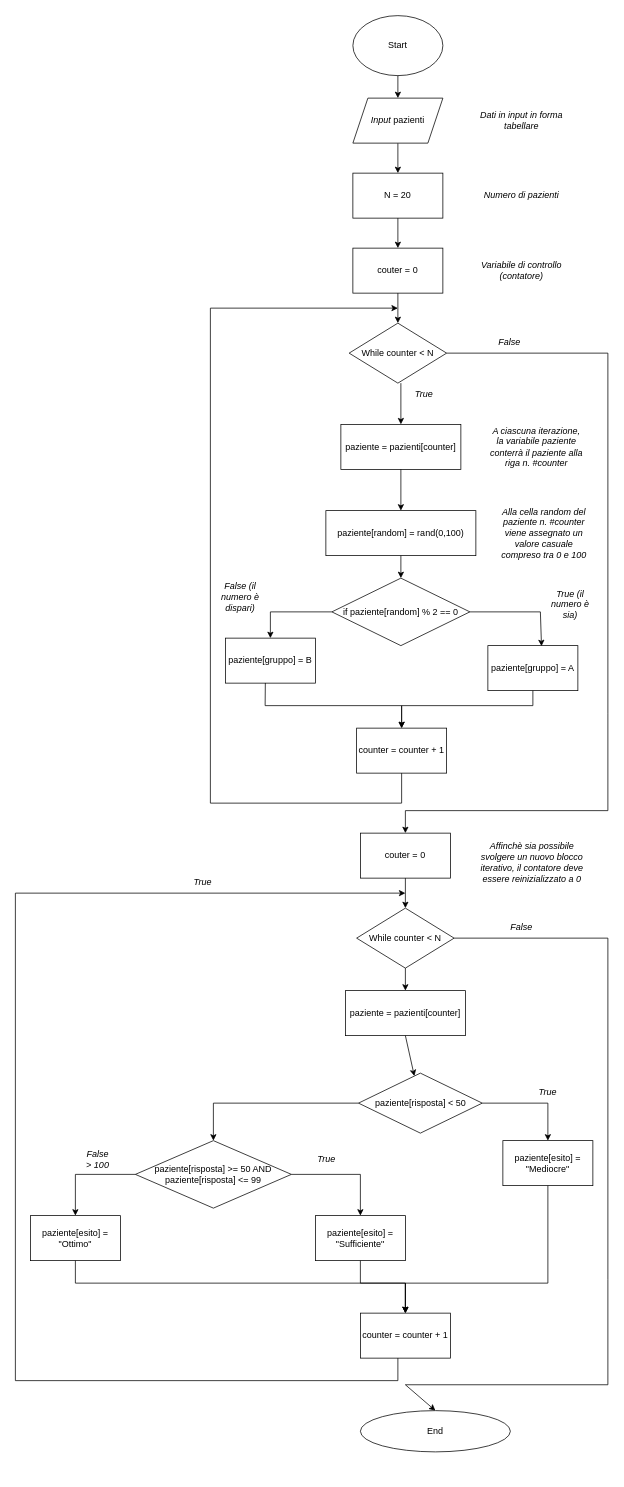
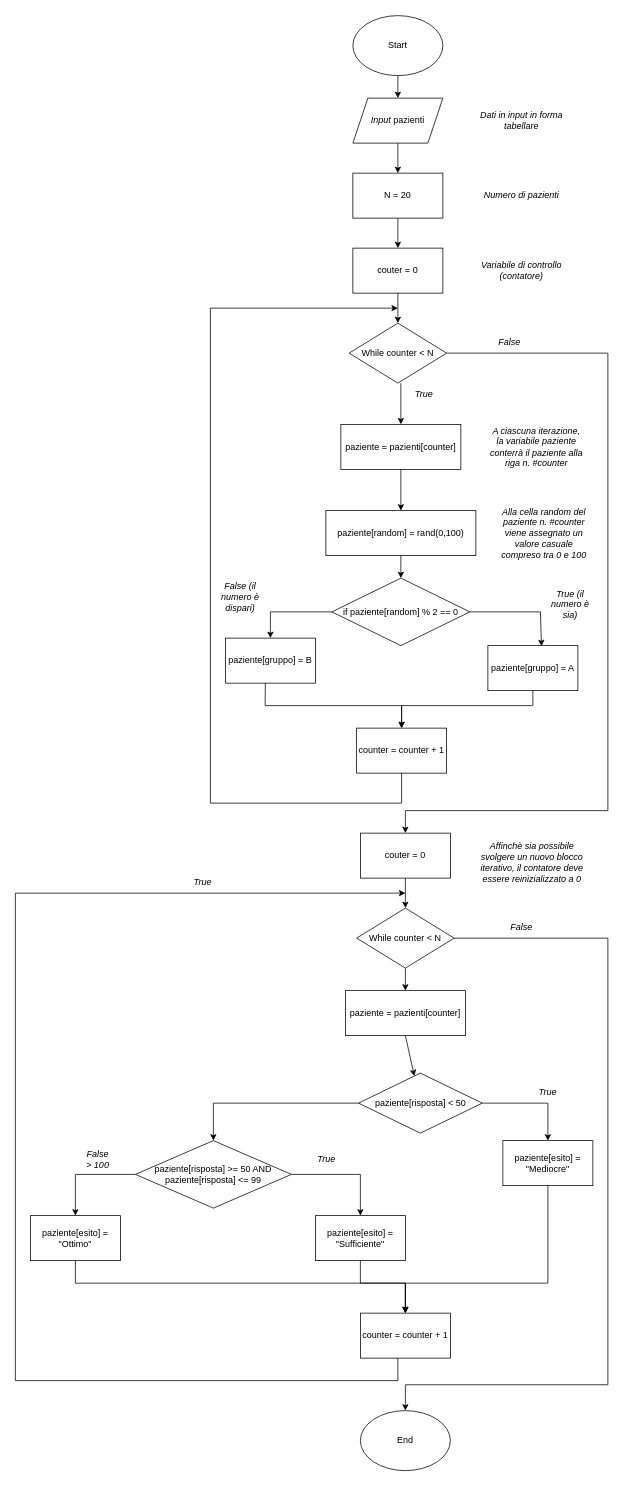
- <mxCell id="62" value="End" style="ellipse;whiteSpace=wrap;html=1;" vertex="1" parent="1"><mxGeometry x="480" y="1880" width="200" height="55" as="geometry" /></mxCell>
+ <mxCell id="62" value="End" style="ellipse;whiteSpace=wrap;html=1;" vertex="1" parent="1"><mxGeometry x="480" y="1880" width="120" height="80" as="geometry" /></mxCell>
